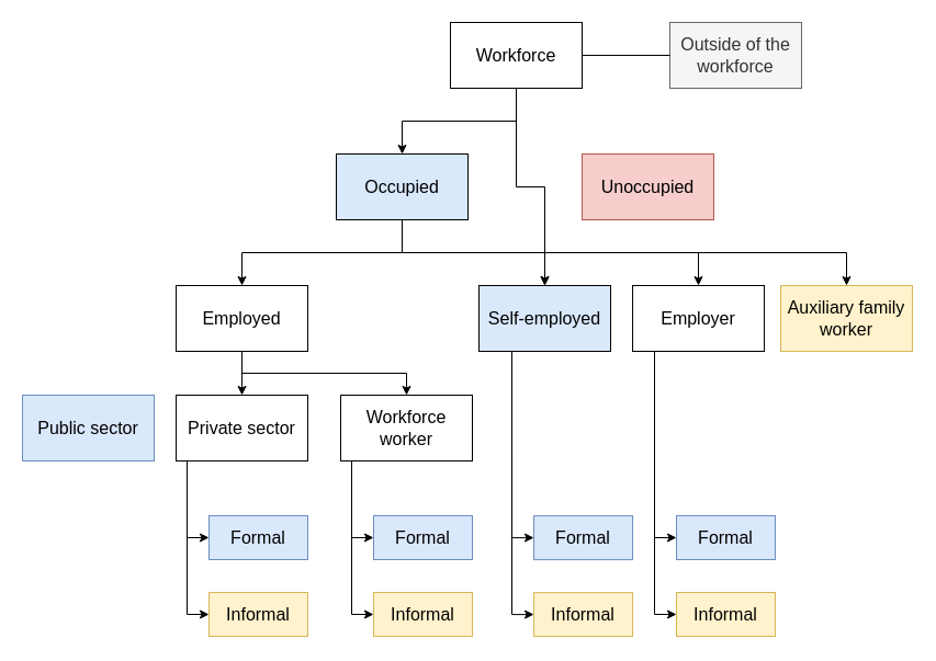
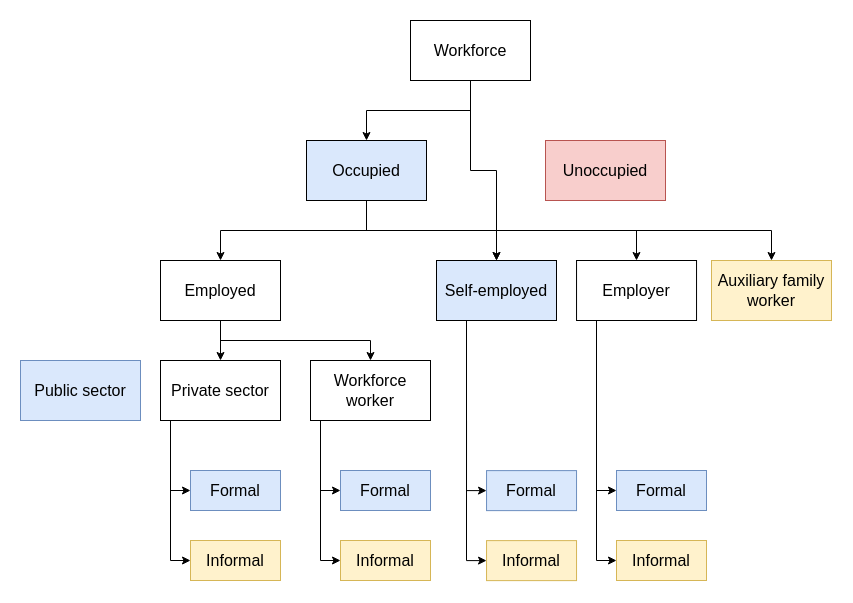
- <mxCell id="37" value="" style="endArrow=none;html=1;rounded=0;fontSize=16;exitX=1;exitY=0.5;exitDx=0;exitDy=0;entryX=0;entryY=0.5;entryDx=0;entryDy=0;" parent="1" source="4" target="5" edge="1"><mxGeometry width="50" height="50" relative="1" as="geometry"><mxPoint x="454" y="232" as="sourcePoint" /><mxPoint x="504" y="182" as="targetPoint" /></mxGeometry></mxCell>
- <mxCell id="5" value="Outside of the workforce" style="whiteSpace=wrap;html=1;rounded=0;fontSize=16;fillColor=#f5f5f5;fontColor=#333333;strokeColor=#666666;" parent="1" vertex="1"><mxGeometry x="610" y="20" width="120" height="60" as="geometry" /></mxCell>
- <mxCell id="11" value="Unoccupied" style="whiteSpace=wrap;html=1;rounded=0;fontSize=16;fillColor=#f8cecc;strokeColor=#b85450;" parent="1" vertex="1"><mxGeometry x="530" y="140" width="120" height="60" as="geometry" /></mxCell>
+ <mxCell id="11" value="Unoccupied" style="whiteSpace=wrap;html=1;rounded=0;fontSize=16;fillColor=#f8cecc;strokeColor=#b85450;" parent="1" vertex="1"><mxGeometry x="545" y="140" width="120" height="60" as="geometry" /></mxCell>
